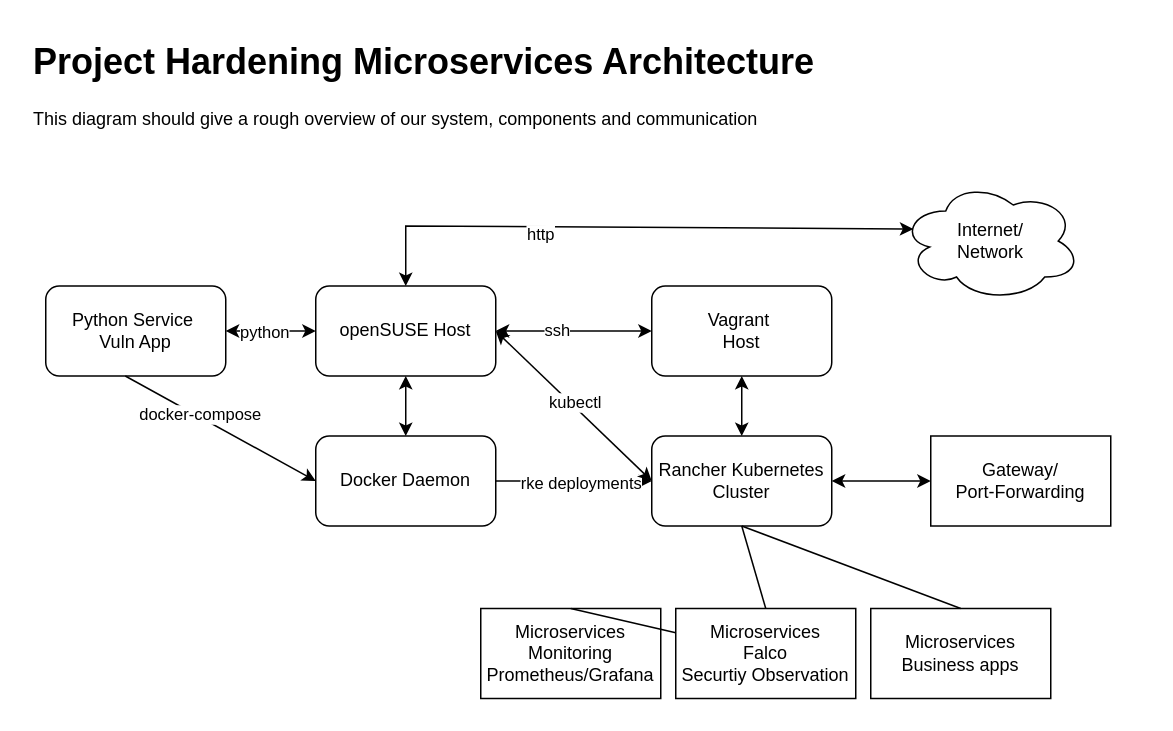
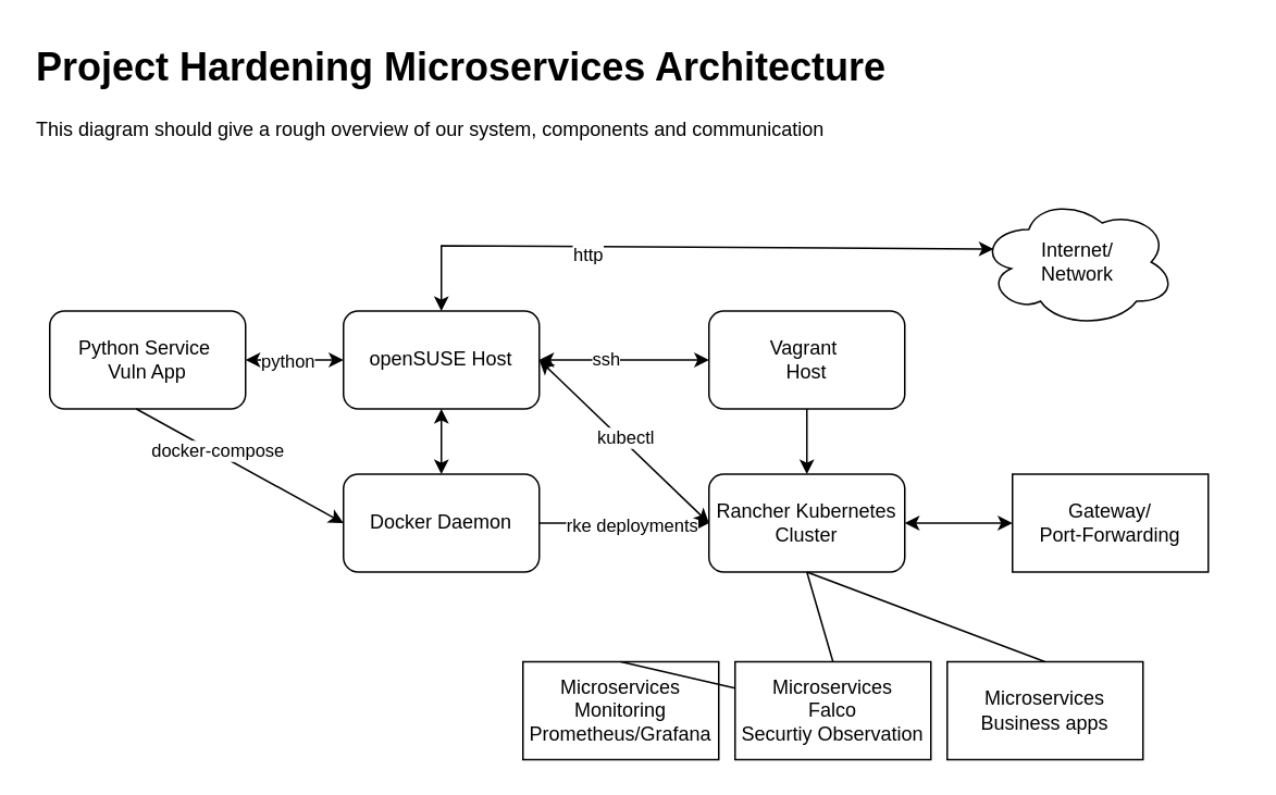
- <mxCell id="14" value="" style="endArrow=classic;startArrow=classic;html=1;rounded=0;exitX=0.5;exitY=0;exitDx=0;exitDy=0;" edge="1" parent="1" source="3" target="6"><mxGeometry width="50" height="50" relative="1" as="geometry"><mxPoint x="490" y="320" as="sourcePoint" /><mxPoint x="520" y="390" as="targetPoint" /></mxGeometry></mxCell>
+ <mxCell id="14" value="" style="endArrow=none;startArrow=classic;html=1;rounded=0;exitX=0.5;exitY=0;exitDx=0;exitDy=0;" edge="1" parent="1" source="3" target="6"><mxGeometry width="50" height="50" relative="1" as="geometry"><mxPoint x="490" y="320" as="sourcePoint" /><mxPoint x="520" y="390" as="targetPoint" /></mxGeometry></mxCell>
